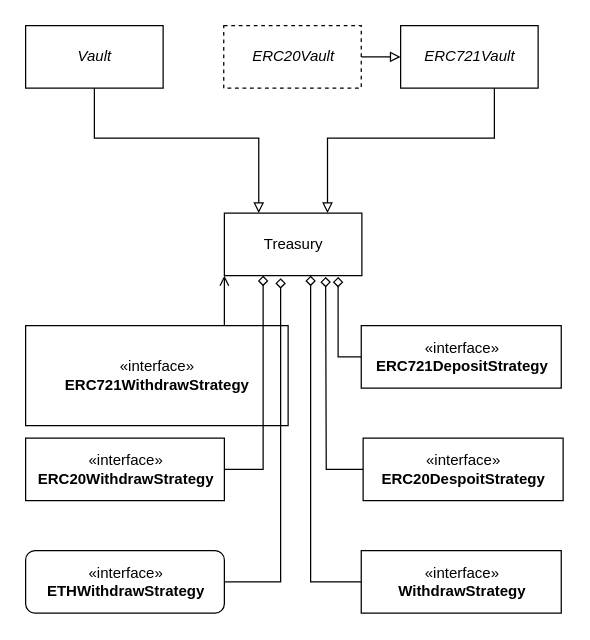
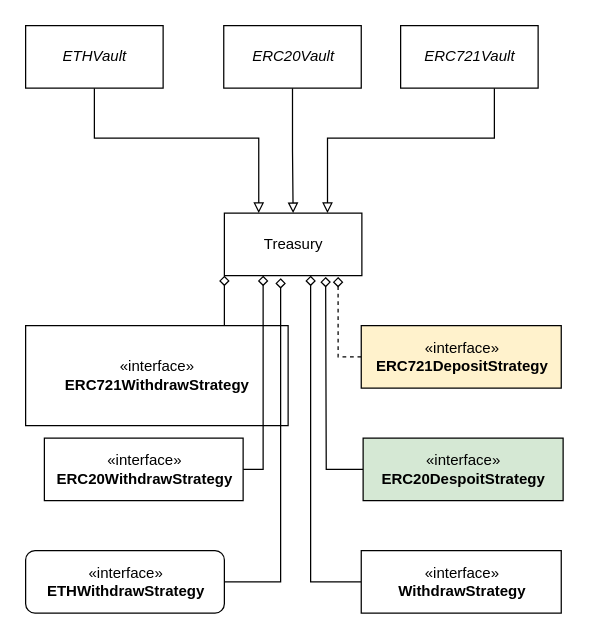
- <mxCell id="10" value="&lt;i&gt;Vault&lt;/i&gt;" style="html=1;" vertex="1" parent="1"><mxGeometry x="20" y="20" width="110" height="50" as="geometry" /></mxCell>
+ <mxCell id="10" value="&lt;i&gt;ETHVault&lt;/i&gt;" style="html=1;" vertex="1" parent="1"><mxGeometry x="20" y="20" width="110" height="50" as="geometry" /></mxCell>
- <mxCell id="12" value="&lt;i&gt;ERC20Vault&lt;/i&gt;" style="html=1;dashed=1;" vertex="1" parent="1"><mxGeometry x="178.5" y="20" width="110" height="50" as="geometry" /></mxCell>
+ <mxCell id="12" value="&lt;i&gt;ERC20Vault&lt;/i&gt;" style="html=1;" vertex="1" parent="1"><mxGeometry x="178.5" y="20" width="110" height="50" as="geometry" /></mxCell>
- <mxCell id="11" style="edgeStyle=orthogonalEdgeStyle;rounded=0;orthogonalLoop=1;jettySize=auto;html=1;endArrow=block;endFill=0;" edge="1" parent="1" source="12" target="14"><mxGeometry relative="1" as="geometry" /></mxCell>
+ <mxCell id="11" style="edgeStyle=orthogonalEdgeStyle;rounded=0;orthogonalLoop=1;jettySize=auto;html=1;endArrow=block;endFill=0;" edge="1" parent="1" source="12" target="2"><mxGeometry relative="1" as="geometry" /></mxCell>
- <mxCell id="15" style="edgeStyle=orthogonalEdgeStyle;rounded=0;orthogonalLoop=1;jettySize=auto;html=1;endArrow=open;endFill=0;strokeWidth=1;" edge="1" parent="1" source="16" target="2"><mxGeometry relative="1" as="geometry"><Array as="points"><mxPoint x="200" y="285" /></Array></mxGeometry></mxCell>
+ <mxCell id="15" style="edgeStyle=orthogonalEdgeStyle;rounded=0;orthogonalLoop=1;jettySize=auto;html=1;endArrow=diamond;endFill=0;strokeWidth=1;" edge="1" parent="1" source="16" target="2"><mxGeometry relative="1" as="geometry"><Array as="points"><mxPoint x="200" y="285" /></Array></mxGeometry></mxCell>
- <mxCell id="7" style="edgeStyle=orthogonalEdgeStyle;rounded=0;orthogonalLoop=1;jettySize=auto;html=1;entryX=0.827;entryY=1.02;entryDx=0;entryDy=0;entryPerimeter=0;endArrow=diamond;endFill=0;strokeWidth=1;exitX=0;exitY=0.5;exitDx=0;exitDy=0;" edge="1" parent="1" source="8" target="2"><mxGeometry relative="1" as="geometry"><Array as="points"><mxPoint x="270" y="285" /></Array></mxGeometry></mxCell>
+ <mxCell id="7" style="edgeStyle=orthogonalEdgeStyle;rounded=0;orthogonalLoop=1;jettySize=auto;html=1;entryX=0.827;entryY=1.02;entryDx=0;entryDy=0;entryPerimeter=0;endArrow=diamond;endFill=0;strokeWidth=1;exitX=0;exitY=0.5;exitDx=0;exitDy=0;dashed=1;" edge="1" parent="1" source="8" target="2"><mxGeometry relative="1" as="geometry"><Array as="points"><mxPoint x="270" y="285" /></Array></mxGeometry></mxCell>
- <mxCell id="8" value="«interface»&lt;br&gt;&lt;b&gt;ERC721DepositStrategy&lt;/b&gt;" style="html=1;" vertex="1" parent="1"><mxGeometry x="288.5" y="260" width="160" height="50" as="geometry" /></mxCell>
+ <mxCell id="8" value="«interface»&lt;br&gt;&lt;b&gt;ERC721DepositStrategy&lt;/b&gt;" style="html=1;fillColor=#fff2cc;" vertex="1" parent="1"><mxGeometry x="288.5" y="260" width="160" height="50" as="geometry" /></mxCell>
- <mxCell id="18" value="«interface»&lt;br&gt;&lt;b&gt;ERC20WithdrawStrategy&lt;/b&gt;" style="html=1;" vertex="1" parent="1"><mxGeometry x="20" y="350" width="159" height="50" as="geometry" /></mxCell>
+ <mxCell id="18" value="«interface»&lt;br&gt;&lt;b&gt;ERC20WithdrawStrategy&lt;/b&gt;" style="html=1;" vertex="1" parent="1"><mxGeometry x="35" y="350" width="159" height="50" as="geometry" /></mxCell>
- <mxCell id="6" value="«interface»&lt;br&gt;&lt;b&gt;ERC20DespoitStrategy&lt;/b&gt;" style="html=1;" vertex="1" parent="1"><mxGeometry x="290" y="350" width="160" height="50" as="geometry" /></mxCell>
+ <mxCell id="6" value="«interface»&lt;br&gt;&lt;b&gt;ERC20DespoitStrategy&lt;/b&gt;" style="html=1;fillColor=#d5e8d4;" vertex="1" parent="1"><mxGeometry x="290" y="350" width="160" height="50" as="geometry" /></mxCell>
